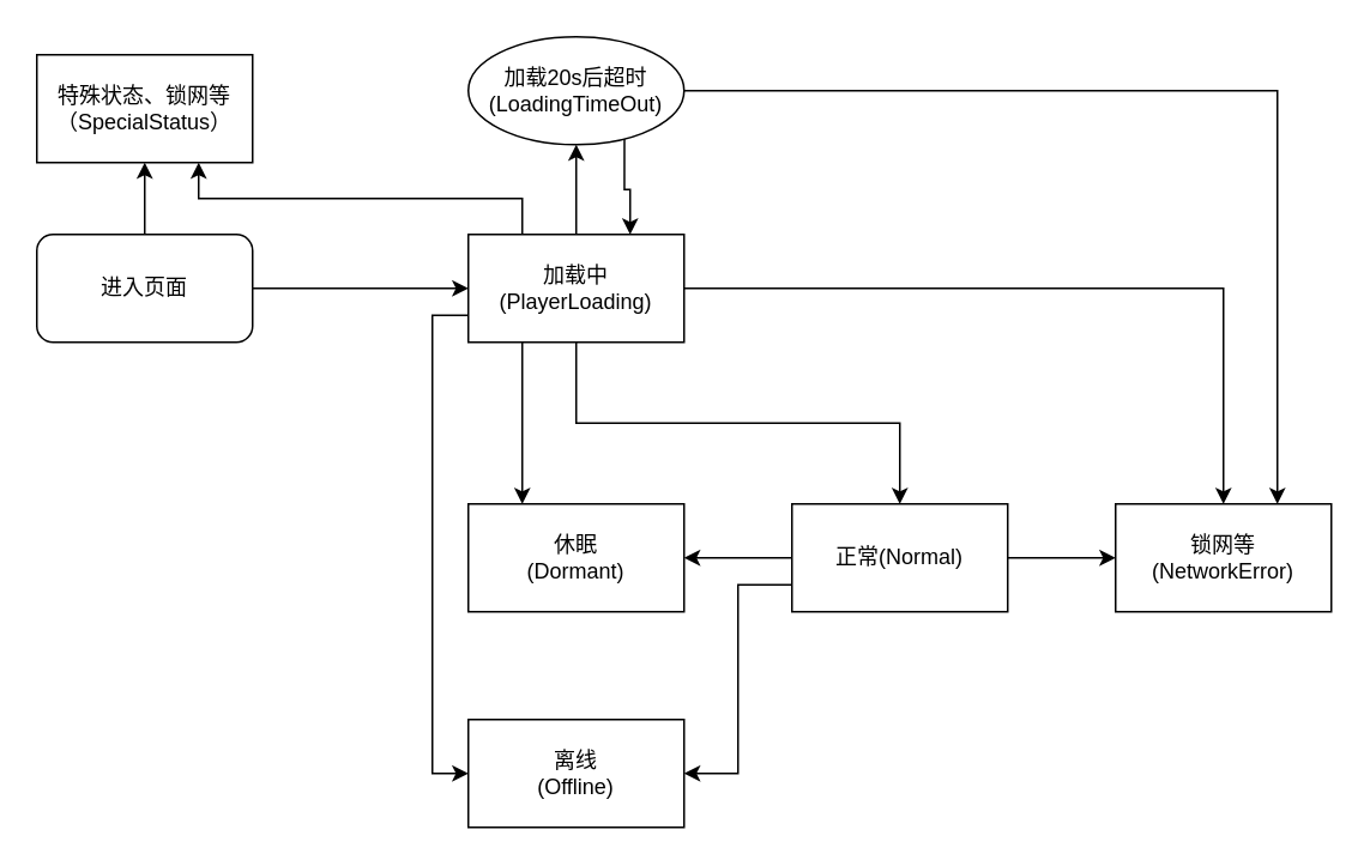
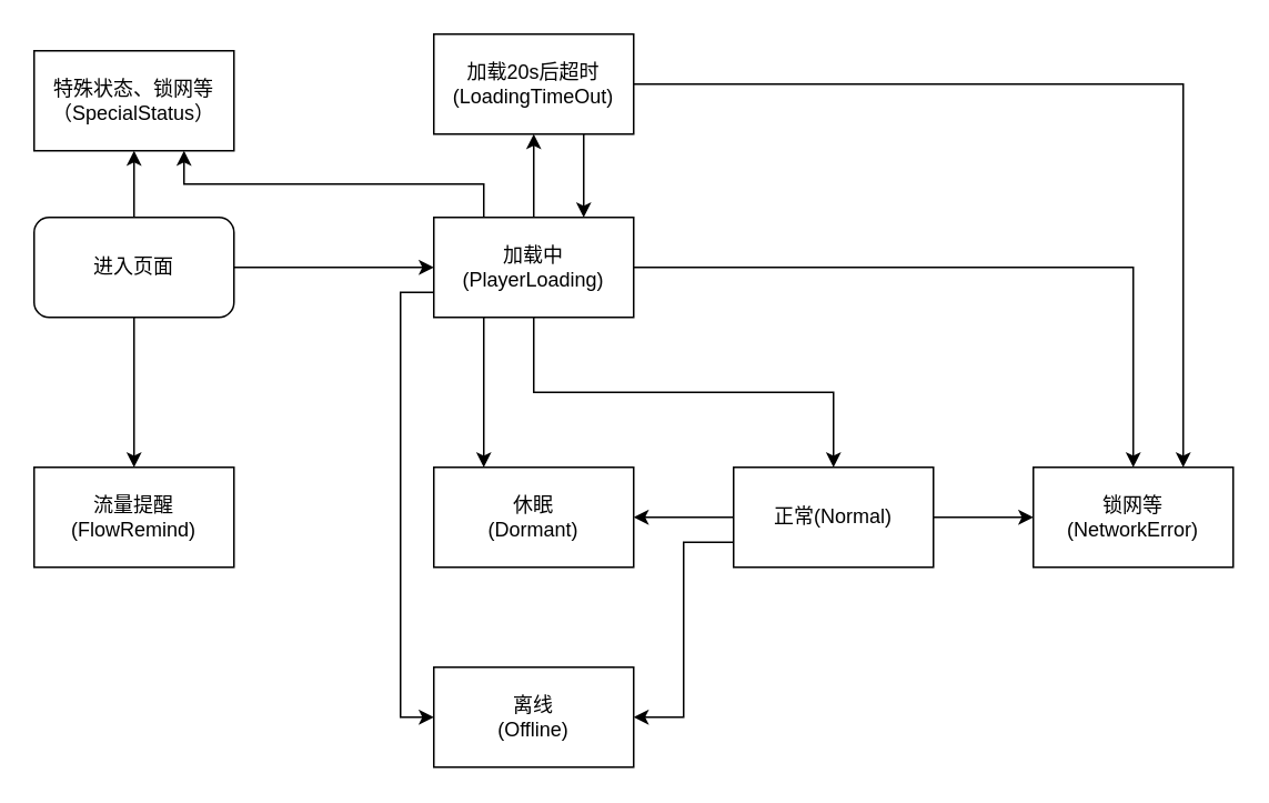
- <mxCell id="16" value="加载20s后超时&lt;div&gt;(L&lt;span style=&quot;background-color: initial;&quot;&gt;oadingTimeOut)&lt;/span&gt;&lt;/div&gt;" style="ellipse;whiteSpace=wrap;html=1;" vertex="1" parent="1"><mxGeometry x="260" y="20" width="120" height="60" as="geometry" /></mxCell>
+ <mxCell id="16" value="加载20s后超时&lt;div&gt;(L&lt;span style=&quot;background-color: initial;&quot;&gt;oadingTimeOut)&lt;/span&gt;&lt;/div&gt;" style="rounded=0;whiteSpace=wrap;html=1;" vertex="1" parent="1"><mxGeometry x="260" y="20" width="120" height="60" as="geometry" /></mxCell>
+ <mxCell id="20" style="edgeStyle=orthogonalEdgeStyle;rounded=0;orthogonalLoop=1;jettySize=auto;html=1;exitX=0.5;exitY=1;exitDx=0;exitDy=0;entryX=0.5;entryY=0;entryDx=0;entryDy=0;" edge="1" parent="1" source="21" target="22"><mxGeometry relative="1" as="geometry" /></mxCell>
+ <mxCell id="22" value="流量提醒&lt;div&gt;(FlowRemind)&lt;/div&gt;" style="rounded=0;whiteSpace=wrap;html=1;" vertex="1" parent="1"><mxGeometry x="20" y="280" width="120" height="60" as="geometry" /></mxCell>
